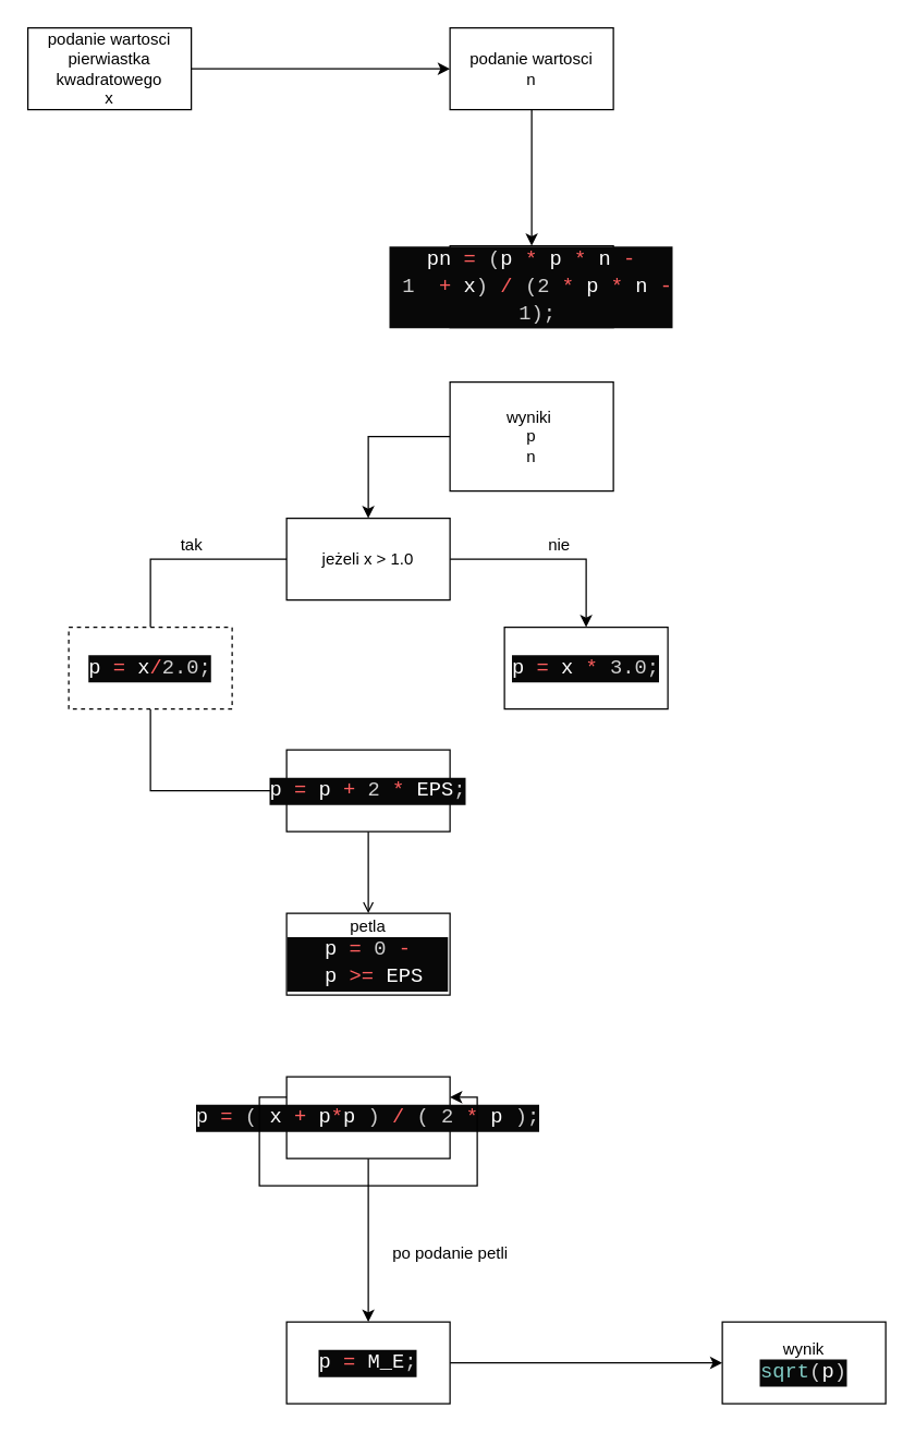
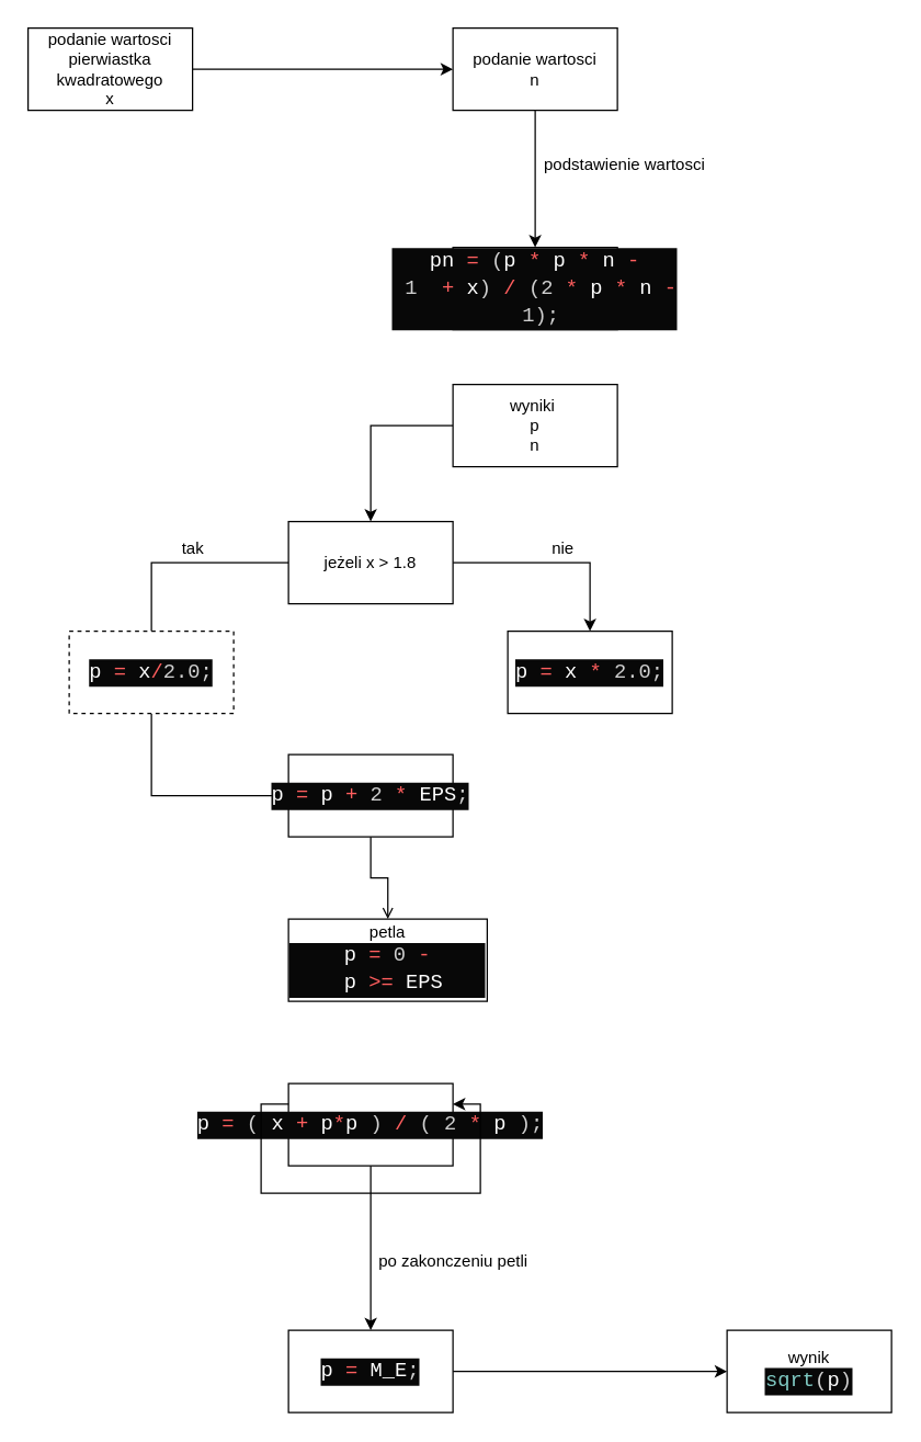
+ <mxCell id="7" value="podstawienie wartosci" style="text;html=1;align=center;verticalAlign=middle;resizable=0;points=[];autosize=1;" vertex="1" parent="1"><mxGeometry x="390" y="110" width="130" height="20" as="geometry" /></mxCell>
- <mxCell id="9" value="wyniki&amp;nbsp;&lt;br&gt;p&lt;br&gt;n" style="whiteSpace=wrap;html=1;" vertex="1" parent="1"><mxGeometry x="330" y="280" width="120" height="80" as="geometry" /></mxCell>
+ <mxCell id="9" value="wyniki&amp;nbsp;&lt;br&gt;p&lt;br&gt;n" style="whiteSpace=wrap;html=1;" vertex="1" parent="1"><mxGeometry x="330" y="280" width="120" height="60" as="geometry" /></mxCell>
- <mxCell id="12" value="jeżeli x &amp;gt; 1.0" style="whiteSpace=wrap;html=1;" vertex="1" parent="1"><mxGeometry x="210" y="380" width="120" height="60" as="geometry" /></mxCell>
+ <mxCell id="12" value="jeżeli x &amp;gt; 1.8" style="whiteSpace=wrap;html=1;" vertex="1" parent="1"><mxGeometry x="210" y="380" width="120" height="60" as="geometry" /></mxCell>
- <mxCell id="15" value="&lt;div style=&quot;color: rgb(248 , 248 , 242) ; background-color: rgb(8 , 8 , 8) ; font-family: &amp;#34;consolas&amp;#34; , &amp;#34;courier new&amp;#34; , monospace ; font-size: 15px ; line-height: 20px&quot;&gt;&lt;span style=&quot;color: #ffffff&quot;&gt;p&amp;nbsp;&lt;/span&gt;&lt;span style=&quot;color: #ff5e5e&quot;&gt;=&lt;/span&gt;&lt;span style=&quot;color: #ffffff&quot;&gt;&amp;nbsp;x&amp;nbsp;&lt;/span&gt;&lt;span style=&quot;color: #ff5e5e&quot;&gt;*&lt;/span&gt;&lt;span style=&quot;color: #ffffff&quot;&gt;&amp;nbsp;&lt;/span&gt;&lt;span style=&quot;color: #d0d0d0&quot;&gt;3.0;&lt;/span&gt;&lt;/div&gt;" style="whiteSpace=wrap;html=1;" vertex="1" parent="1"><mxGeometry x="370" y="460" width="120" height="60" as="geometry" /></mxCell>
+ <mxCell id="15" value="&lt;div style=&quot;color: rgb(248 , 248 , 242) ; background-color: rgb(8 , 8 , 8) ; font-family: &amp;#34;consolas&amp;#34; , &amp;#34;courier new&amp;#34; , monospace ; font-size: 15px ; line-height: 20px&quot;&gt;&lt;span style=&quot;color: #ffffff&quot;&gt;p&amp;nbsp;&lt;/span&gt;&lt;span style=&quot;color: #ff5e5e&quot;&gt;=&lt;/span&gt;&lt;span style=&quot;color: #ffffff&quot;&gt;&amp;nbsp;x&amp;nbsp;&lt;/span&gt;&lt;span style=&quot;color: #ff5e5e&quot;&gt;*&lt;/span&gt;&lt;span style=&quot;color: #ffffff&quot;&gt;&amp;nbsp;&lt;/span&gt;&lt;span style=&quot;color: #d0d0d0&quot;&gt;2.0;&lt;/span&gt;&lt;/div&gt;" style="whiteSpace=wrap;html=1;" vertex="1" parent="1"><mxGeometry x="370" y="460" width="120" height="60" as="geometry" /></mxCell>
- <mxCell id="20" value="petla&lt;br&gt;&lt;div style=&quot;color: rgb(248 , 248 , 242) ; background-color: rgb(8 , 8 , 8) ; font-family: &amp;#34;consolas&amp;#34; , &amp;#34;courier new&amp;#34; , monospace ; font-size: 15px ; line-height: 20px&quot;&gt;&lt;span style=&quot;color: #ffffff&quot;&gt;p&amp;nbsp;&lt;/span&gt;&lt;span style=&quot;color: #ff5e5e&quot;&gt;=&lt;/span&gt;&lt;span style=&quot;color: #ffffff&quot;&gt;&amp;nbsp;&lt;/span&gt;&lt;span style=&quot;color: #d0d0d0&quot;&gt;0&lt;/span&gt;&lt;span style=&quot;color: #ffffff&quot;&gt;&amp;nbsp;&lt;/span&gt;&lt;span style=&quot;color: #ff5e5e&quot;&gt;-&lt;/span&gt;&lt;span style=&quot;color: #ffffff&quot;&gt;&amp;nbsp;p&amp;nbsp;&lt;/span&gt;&lt;span style=&quot;color: #ff5e5e&quot;&gt;&amp;gt;=&lt;/span&gt;&lt;span style=&quot;color: #ffffff&quot;&gt;&amp;nbsp;EPS&lt;/span&gt;&lt;/div&gt;" style="whiteSpace=wrap;html=1;" vertex="1" parent="1"><mxGeometry x="210" y="670" width="120" height="60" as="geometry" /></mxCell>
+ <mxCell id="20" value="petla&lt;br&gt;&lt;div style=&quot;color: rgb(248 , 248 , 242) ; background-color: rgb(8 , 8 , 8) ; font-family: &amp;#34;consolas&amp;#34; , &amp;#34;courier new&amp;#34; , monospace ; font-size: 15px ; line-height: 20px&quot;&gt;&lt;span style=&quot;color: #ffffff&quot;&gt;p&amp;nbsp;&lt;/span&gt;&lt;span style=&quot;color: #ff5e5e&quot;&gt;=&lt;/span&gt;&lt;span style=&quot;color: #ffffff&quot;&gt;&amp;nbsp;&lt;/span&gt;&lt;span style=&quot;color: #d0d0d0&quot;&gt;0&lt;/span&gt;&lt;span style=&quot;color: #ffffff&quot;&gt;&amp;nbsp;&lt;/span&gt;&lt;span style=&quot;color: #ff5e5e&quot;&gt;-&lt;/span&gt;&lt;span style=&quot;color: #ffffff&quot;&gt;&amp;nbsp;p&amp;nbsp;&lt;/span&gt;&lt;span style=&quot;color: #ff5e5e&quot;&gt;&amp;gt;=&lt;/span&gt;&lt;span style=&quot;color: #ffffff&quot;&gt;&amp;nbsp;EPS&lt;/span&gt;&lt;/div&gt;" style="whiteSpace=wrap;html=1;" vertex="1" parent="1"><mxGeometry x="210" y="670" width="145" height="60" as="geometry" /></mxCell>
- <mxCell id="24" value="po podanie petli" style="text;html=1;align=center;verticalAlign=middle;resizable=0;points=[];autosize=1;" vertex="1" parent="1"><mxGeometry x="270" y="910" width="120" height="20" as="geometry" /></mxCell>
+ <mxCell id="24" value="po zakonczeniu petli" style="text;html=1;align=center;verticalAlign=middle;resizable=0;points=[];autosize=1;" vertex="1" parent="1"><mxGeometry x="270" y="910" width="120" height="20" as="geometry" /></mxCell>
